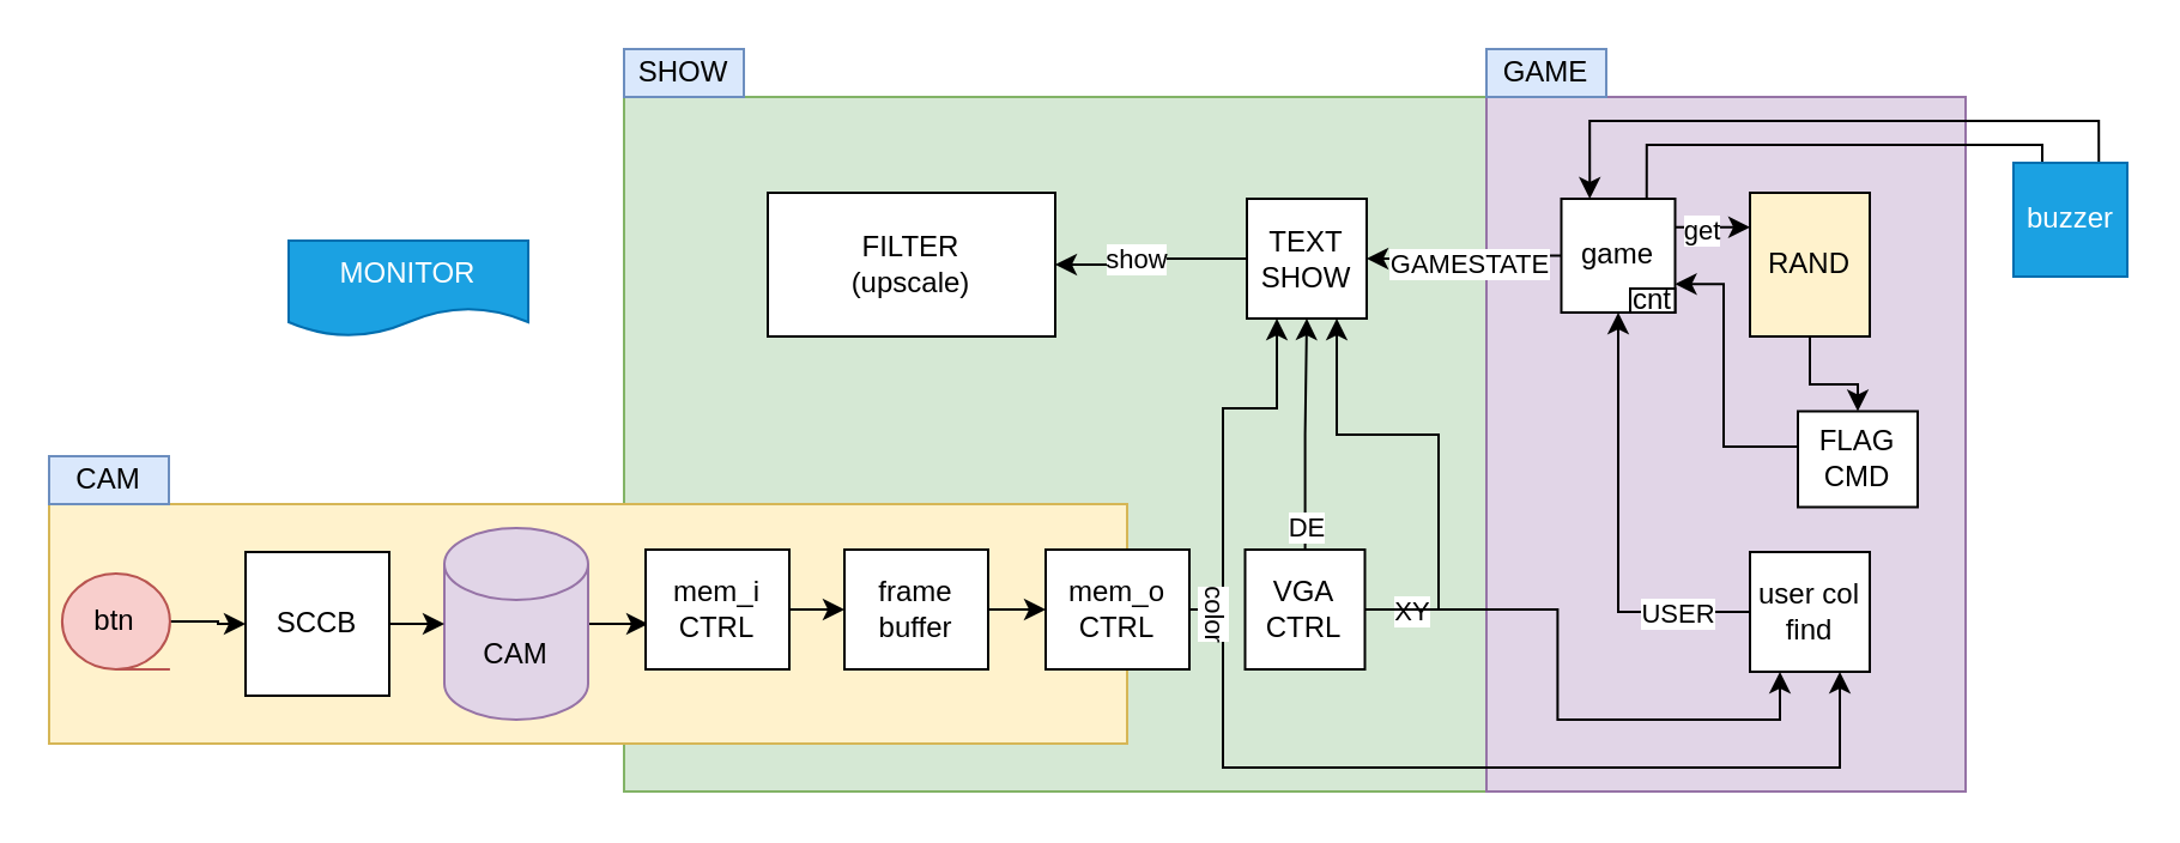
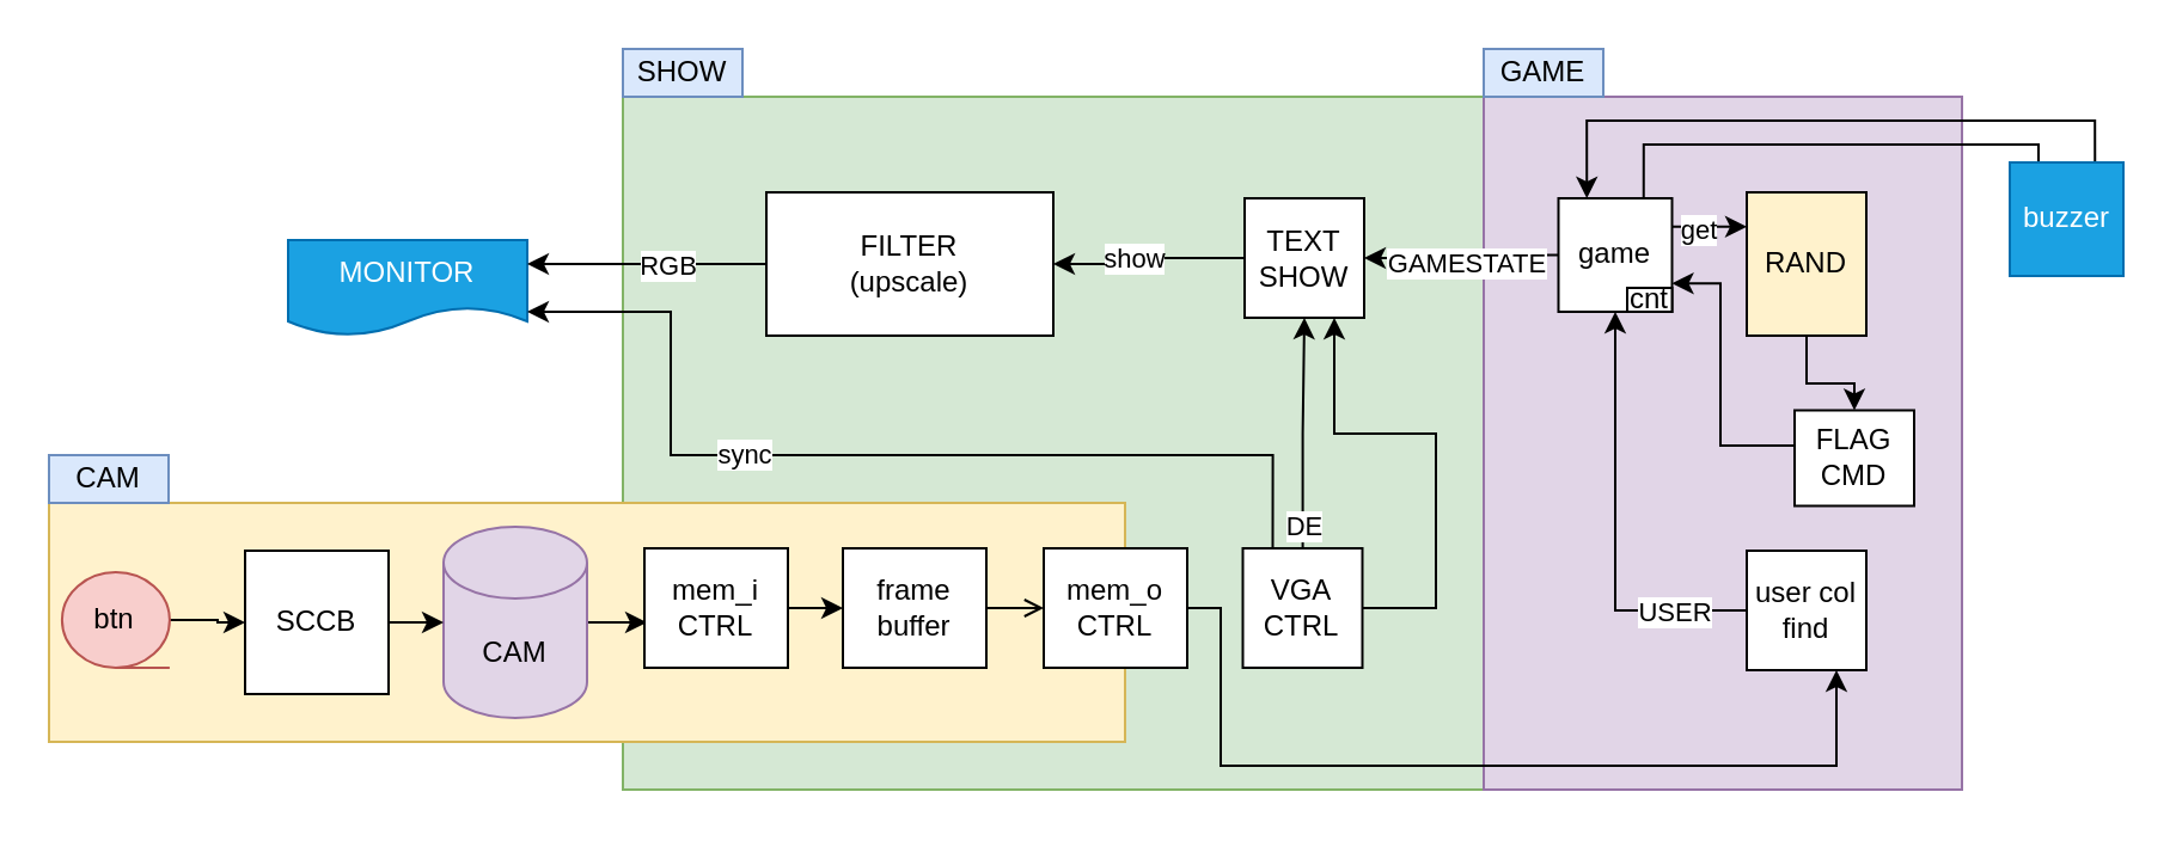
+ <mxCell id="6" value="" style="edgeStyle=orthogonalEdgeStyle;rounded=0;orthogonalLoop=1;jettySize=auto;html=1;entryX=1;entryY=0.25;entryDx=0;entryDy=0;" parent="1" source="28" target="4" edge="1"><mxGeometry relative="1" as="geometry" /></mxCell>
+ <mxCell id="7" value="RGB" style="edgeLabel;html=1;align=center;verticalAlign=middle;resizable=0;points=[];" parent="6" vertex="1" connectable="0"><mxGeometry x="-0.164" relative="1" as="geometry"><mxPoint as="offset" /></mxGeometry></mxCell>
- <mxCell id="44" style="edgeStyle=orthogonalEdgeStyle;rounded=0;orthogonalLoop=1;jettySize=auto;html=1;entryX=0.25;entryY=1;entryDx=0;entryDy=0;" parent="1" source="46" target="27" edge="1"><mxGeometry relative="1" as="geometry"><Array as="points"><mxPoint x="510" y="254" /><mxPoint x="510" y="170" /><mxPoint x="533" y="170" /></Array></mxGeometry></mxCell>
- <mxCell id="45" value="color" style="edgeLabel;html=1;align=center;verticalAlign=middle;resizable=0;points=[];rotation=90;" parent="44" vertex="1" connectable="0"><mxGeometry x="-0.844" y="-3" relative="1" as="geometry"><mxPoint y="-2" as="offset" /></mxGeometry></mxCell>
+ <mxCell id="13" style="edgeStyle=orthogonalEdgeStyle;rounded=0;orthogonalLoop=1;jettySize=auto;html=1;exitX=0.25;exitY=0;exitDx=0;exitDy=0;entryX=1;entryY=0.75;entryDx=0;entryDy=0;" parent="1" source="15" target="4" edge="1"><mxGeometry relative="1" as="geometry"><Array as="points"><mxPoint x="532" y="190" /><mxPoint x="280" y="190" /><mxPoint x="280" y="130" /></Array></mxGeometry></mxCell>
+ <mxCell id="14" value="sync" style="edgeLabel;html=1;align=center;verticalAlign=middle;resizable=0;points=[];" parent="13" vertex="1" connectable="0"><mxGeometry x="0.415" y="-1" relative="1" as="geometry"><mxPoint x="29" as="offset" /></mxGeometry></mxCell>
- <mxCell id="49" value="" style="edgeStyle=orthogonalEdgeStyle;rounded=0;orthogonalLoop=1;jettySize=auto;html=1;" parent="1" source="50" target="46" edge="1"><mxGeometry relative="1" as="geometry" /></mxCell>
+ <mxCell id="49" value="" style="edgeStyle=orthogonalEdgeStyle;rounded=0;orthogonalLoop=1;jettySize=auto;html=1;endArrow=open;" parent="1" source="50" target="46" edge="1"><mxGeometry relative="1" as="geometry" /></mxCell>
- <mxCell id="8" style="edgeStyle=orthogonalEdgeStyle;rounded=0;orthogonalLoop=1;jettySize=auto;html=1;entryX=0.25;entryY=1;entryDx=0;entryDy=0;" parent="1" source="15" target="18" edge="1"><mxGeometry relative="1" as="geometry" /></mxCell>
- <mxCell id="9" value="XY" style="edgeLabel;html=1;align=center;verticalAlign=middle;resizable=0;points=[];" parent="8" vertex="1" connectable="0"><mxGeometry x="-0.884" relative="1" as="geometry"><mxPoint x="5" as="offset" /></mxGeometry></mxCell>
